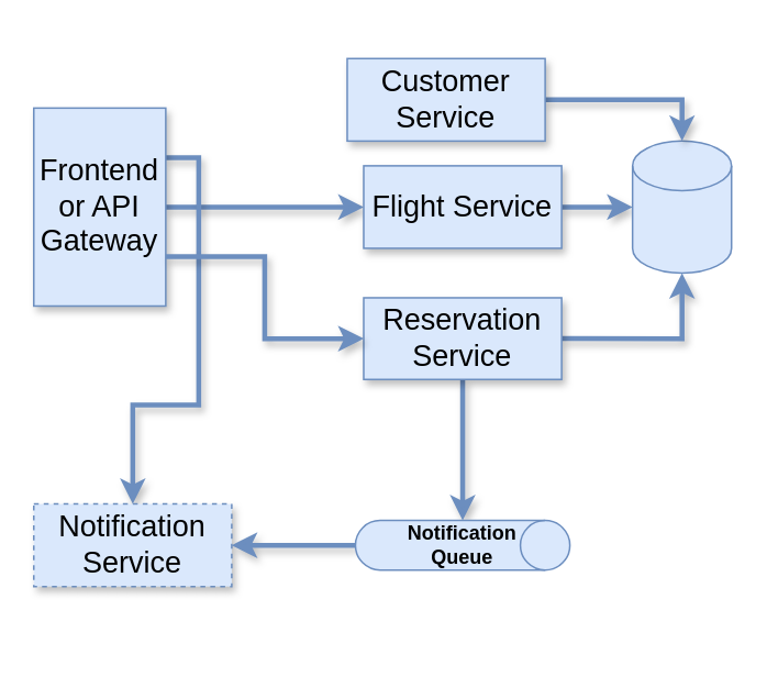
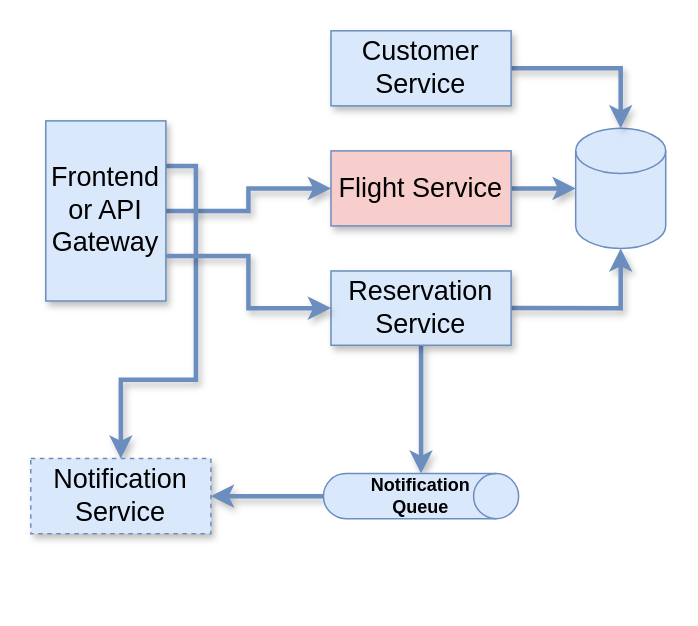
- <mxCell id="18" value="Customer Service" style="whiteSpace=wrap;html=1;shadow=1;fontSize=18;fillColor=#dae8fc;strokeColor=#6c8ebf;" parent="1" vertex="1"><mxGeometry x="210" y="35" width="120" height="50" as="geometry" /></mxCell>
+ <mxCell id="18" value="Customer Service" style="whiteSpace=wrap;html=1;shadow=1;fontSize=18;fillColor=#dae8fc;strokeColor=#6c8ebf;" parent="1" vertex="1"><mxGeometry x="220" y="20" width="120" height="50" as="geometry" /></mxCell>
- <mxCell id="10" value="Frontend or API Gateway" style="whiteSpace=wrap;html=1;shadow=1;fontSize=18;fillColor=#dae8fc;strokeColor=#6c8ebf;" parent="1" vertex="1"><mxGeometry x="20" y="65" width="80" height="120" as="geometry" /></mxCell>
+ <mxCell id="10" value="Frontend or API Gateway" style="whiteSpace=wrap;html=1;shadow=1;fontSize=18;fillColor=#dae8fc;strokeColor=#6c8ebf;" parent="1" vertex="1"><mxGeometry x="30" y="80" width="80" height="120" as="geometry" /></mxCell>
- <mxCell id="5" value="Flight Service" style="whiteSpace=wrap;html=1;shadow=1;fontSize=18;fillColor=#dae8fc;strokeColor=#6c8ebf;" parent="1" vertex="1"><mxGeometry x="220" y="100" width="120" height="50" as="geometry" /></mxCell>
+ <mxCell id="5" value="Flight Service" style="whiteSpace=wrap;html=1;shadow=1;fontSize=18;fillColor=#f8cecc;strokeColor=#6c8ebf;" parent="1" vertex="1"><mxGeometry x="220" y="100" width="120" height="50" as="geometry" /></mxCell>
